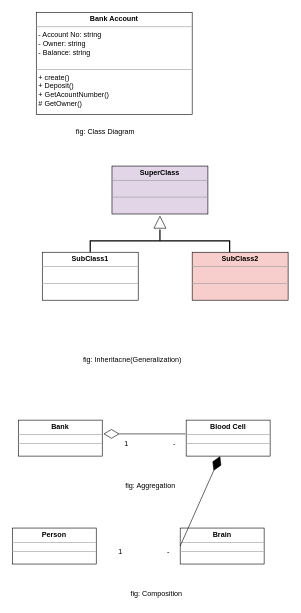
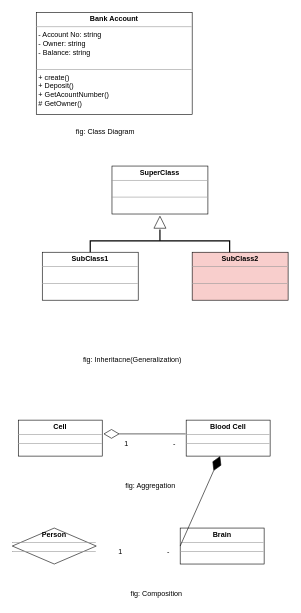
- <mxCell id="4" value="&lt;p style=&quot;margin: 0px ; margin-top: 4px ; text-align: center&quot;&gt;&lt;b&gt;SuperClass&lt;/b&gt;&lt;/p&gt;&lt;hr size=&quot;1&quot;&gt;&lt;p style=&quot;margin: 0px ; margin-left: 4px&quot;&gt;&lt;br&gt;&lt;/p&gt;&lt;hr size=&quot;1&quot;&gt;&lt;p style=&quot;margin: 0px ; margin-left: 4px&quot;&gt;&lt;br&gt;&lt;/p&gt;" style="verticalAlign=top;align=left;overflow=fill;fontSize=12;fontFamily=Helvetica;html=1;fillColor=#e1d5e7;" vertex="1" parent="1"><mxGeometry x="186.25" y="276.25" width="160" height="80" as="geometry" /></mxCell>
+ <mxCell id="4" value="&lt;p style=&quot;margin: 0px ; margin-top: 4px ; text-align: center&quot;&gt;&lt;b&gt;SuperClass&lt;/b&gt;&lt;/p&gt;&lt;hr size=&quot;1&quot;&gt;&lt;p style=&quot;margin: 0px ; margin-left: 4px&quot;&gt;&lt;br&gt;&lt;/p&gt;&lt;hr size=&quot;1&quot;&gt;&lt;p style=&quot;margin: 0px ; margin-left: 4px&quot;&gt;&lt;br&gt;&lt;/p&gt;" style="verticalAlign=top;align=left;overflow=fill;fontSize=12;fontFamily=Helvetica;html=1;" vertex="1" parent="1"><mxGeometry x="186.25" y="276.25" width="160" height="80" as="geometry" /></mxCell>
- <mxCell id="10" value="&lt;p style=&quot;margin: 0px ; margin-top: 4px ; text-align: center&quot;&gt;&lt;b&gt;Bank&lt;/b&gt;&lt;/p&gt;&lt;hr size=&quot;1&quot;&gt;&lt;div style=&quot;height: 2px&quot;&gt;&lt;/div&gt;&lt;hr size=&quot;1&quot;&gt;&lt;div style=&quot;height: 2px&quot;&gt;&lt;/div&gt;" style="verticalAlign=top;align=left;overflow=fill;fontSize=12;fontFamily=Helvetica;html=1;" vertex="1" parent="1"><mxGeometry x="30" y="700" width="140" height="60" as="geometry" /></mxCell>
+ <mxCell id="10" value="&lt;p style=&quot;margin: 0px ; margin-top: 4px ; text-align: center&quot;&gt;&lt;b&gt;Cell&lt;/b&gt;&lt;/p&gt;&lt;hr size=&quot;1&quot;&gt;&lt;div style=&quot;height: 2px&quot;&gt;&lt;/div&gt;&lt;hr size=&quot;1&quot;&gt;&lt;div style=&quot;height: 2px&quot;&gt;&lt;/div&gt;" style="verticalAlign=top;align=left;overflow=fill;fontSize=12;fontFamily=Helvetica;html=1;" vertex="1" parent="1"><mxGeometry x="30" y="700" width="140" height="60" as="geometry" /></mxCell>
- <mxCell id="16" value="&lt;p style=&quot;margin: 0px ; margin-top: 4px ; text-align: center&quot;&gt;&lt;b&gt;Person&lt;/b&gt;&lt;/p&gt;&lt;hr size=&quot;1&quot;&gt;&lt;div style=&quot;height: 2px&quot;&gt;&lt;/div&gt;&lt;hr size=&quot;1&quot;&gt;&lt;div style=&quot;height: 2px&quot;&gt;&lt;/div&gt;" style="verticalAlign=top;align=left;overflow=fill;fontSize=12;fontFamily=Helvetica;html=1;" vertex="1" parent="1"><mxGeometry x="20" y="880" width="140" height="60" as="geometry" /></mxCell>
+ <mxCell id="16" value="&lt;p style=&quot;margin: 0px ; margin-top: 4px ; text-align: center&quot;&gt;&lt;b&gt;Person&lt;/b&gt;&lt;/p&gt;&lt;hr size=&quot;1&quot;&gt;&lt;div style=&quot;height: 2px&quot;&gt;&lt;/div&gt;&lt;hr size=&quot;1&quot;&gt;&lt;div style=&quot;height: 2px&quot;&gt;&lt;/div&gt;" style="rhombus;verticalAlign=top;align=left;overflow=fill;fontSize=12;fontFamily=Helvetica;html=1;" vertex="1" parent="1"><mxGeometry x="20" y="880" width="140" height="60" as="geometry" /></mxCell>
